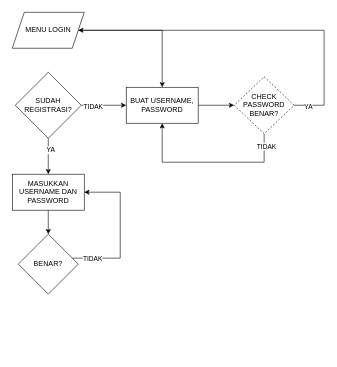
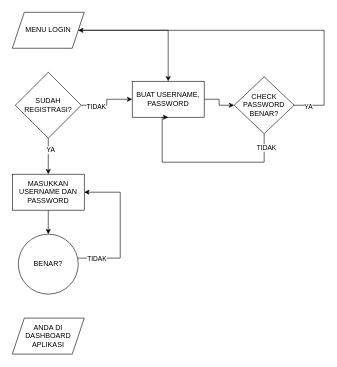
- <mxCell id="12" value="BUAT USERNAME, PASSWORD" style="rounded=0;whiteSpace=wrap;html=1;" vertex="1" parent="1"><mxGeometry x="210" y="145" width="120" height="60" as="geometry" /></mxCell>
+ <mxCell id="12" value="BUAT USERNAME, PASSWORD" style="rounded=0;whiteSpace=wrap;html=1;" vertex="1" parent="1"><mxGeometry x="220" y="135" width="120" height="60" as="geometry" /></mxCell>
- <mxCell id="17" value="CHECK PASSWORD BENAR?" style="rhombus;whiteSpace=wrap;html=1;dashed=1;" vertex="1" parent="1"><mxGeometry x="390" y="127.5" width="100" height="95" as="geometry" /></mxCell>
+ <mxCell id="17" value="CHECK PASSWORD BENAR?" style="rhombus;whiteSpace=wrap;html=1;" vertex="1" parent="1"><mxGeometry x="390" y="127.5" width="100" height="95" as="geometry" /></mxCell>
- <mxCell id="20" value="BENAR?" style="rhombus;whiteSpace=wrap;html=1;" vertex="1" parent="1"><mxGeometry x="30" y="390" width="100" height="100" as="geometry" /></mxCell>
+ <mxCell id="20" value="BENAR?" style="ellipse;whiteSpace=wrap;html=1;" vertex="1" parent="1"><mxGeometry x="30" y="390" width="100" height="100" as="geometry" /></mxCell>
+ <mxCell id="21" value="ANDA DI DASHBOARD APLIKASI" style="shape=parallelogram;perimeter=parallelogramPerimeter;whiteSpace=wrap;html=1;fixedSize=1;" vertex="1" parent="1"><mxGeometry x="20" y="530" width="120" height="60" as="geometry" /></mxCell>
